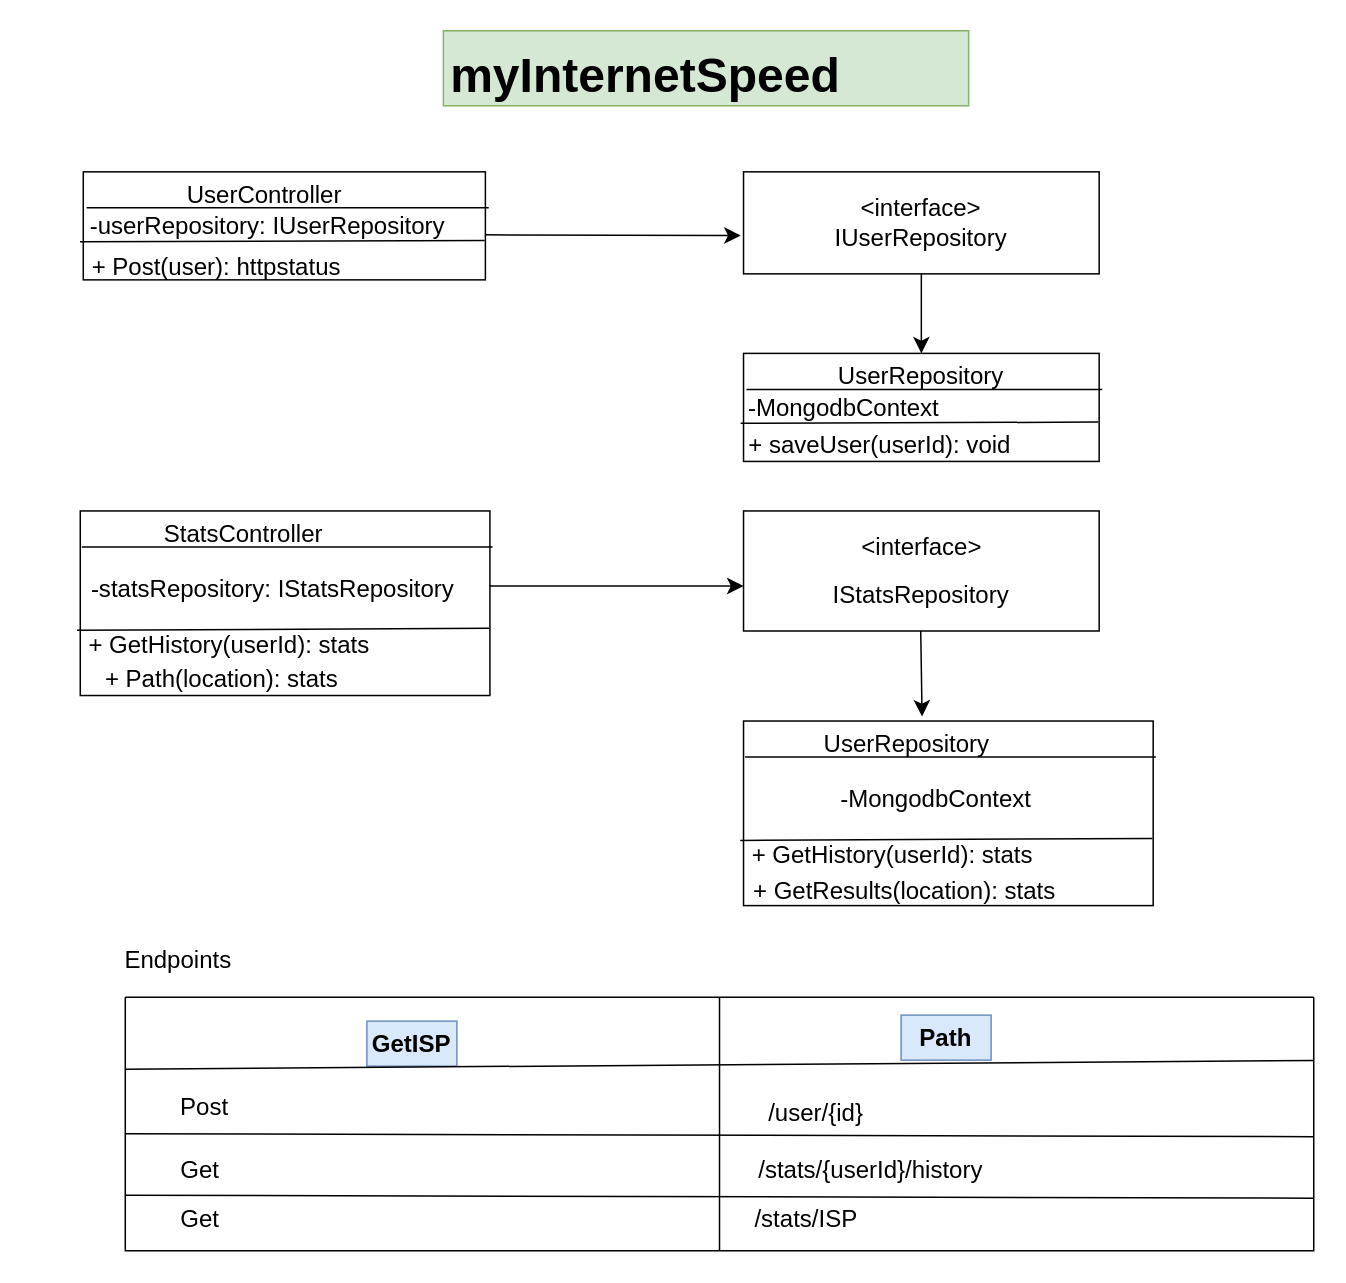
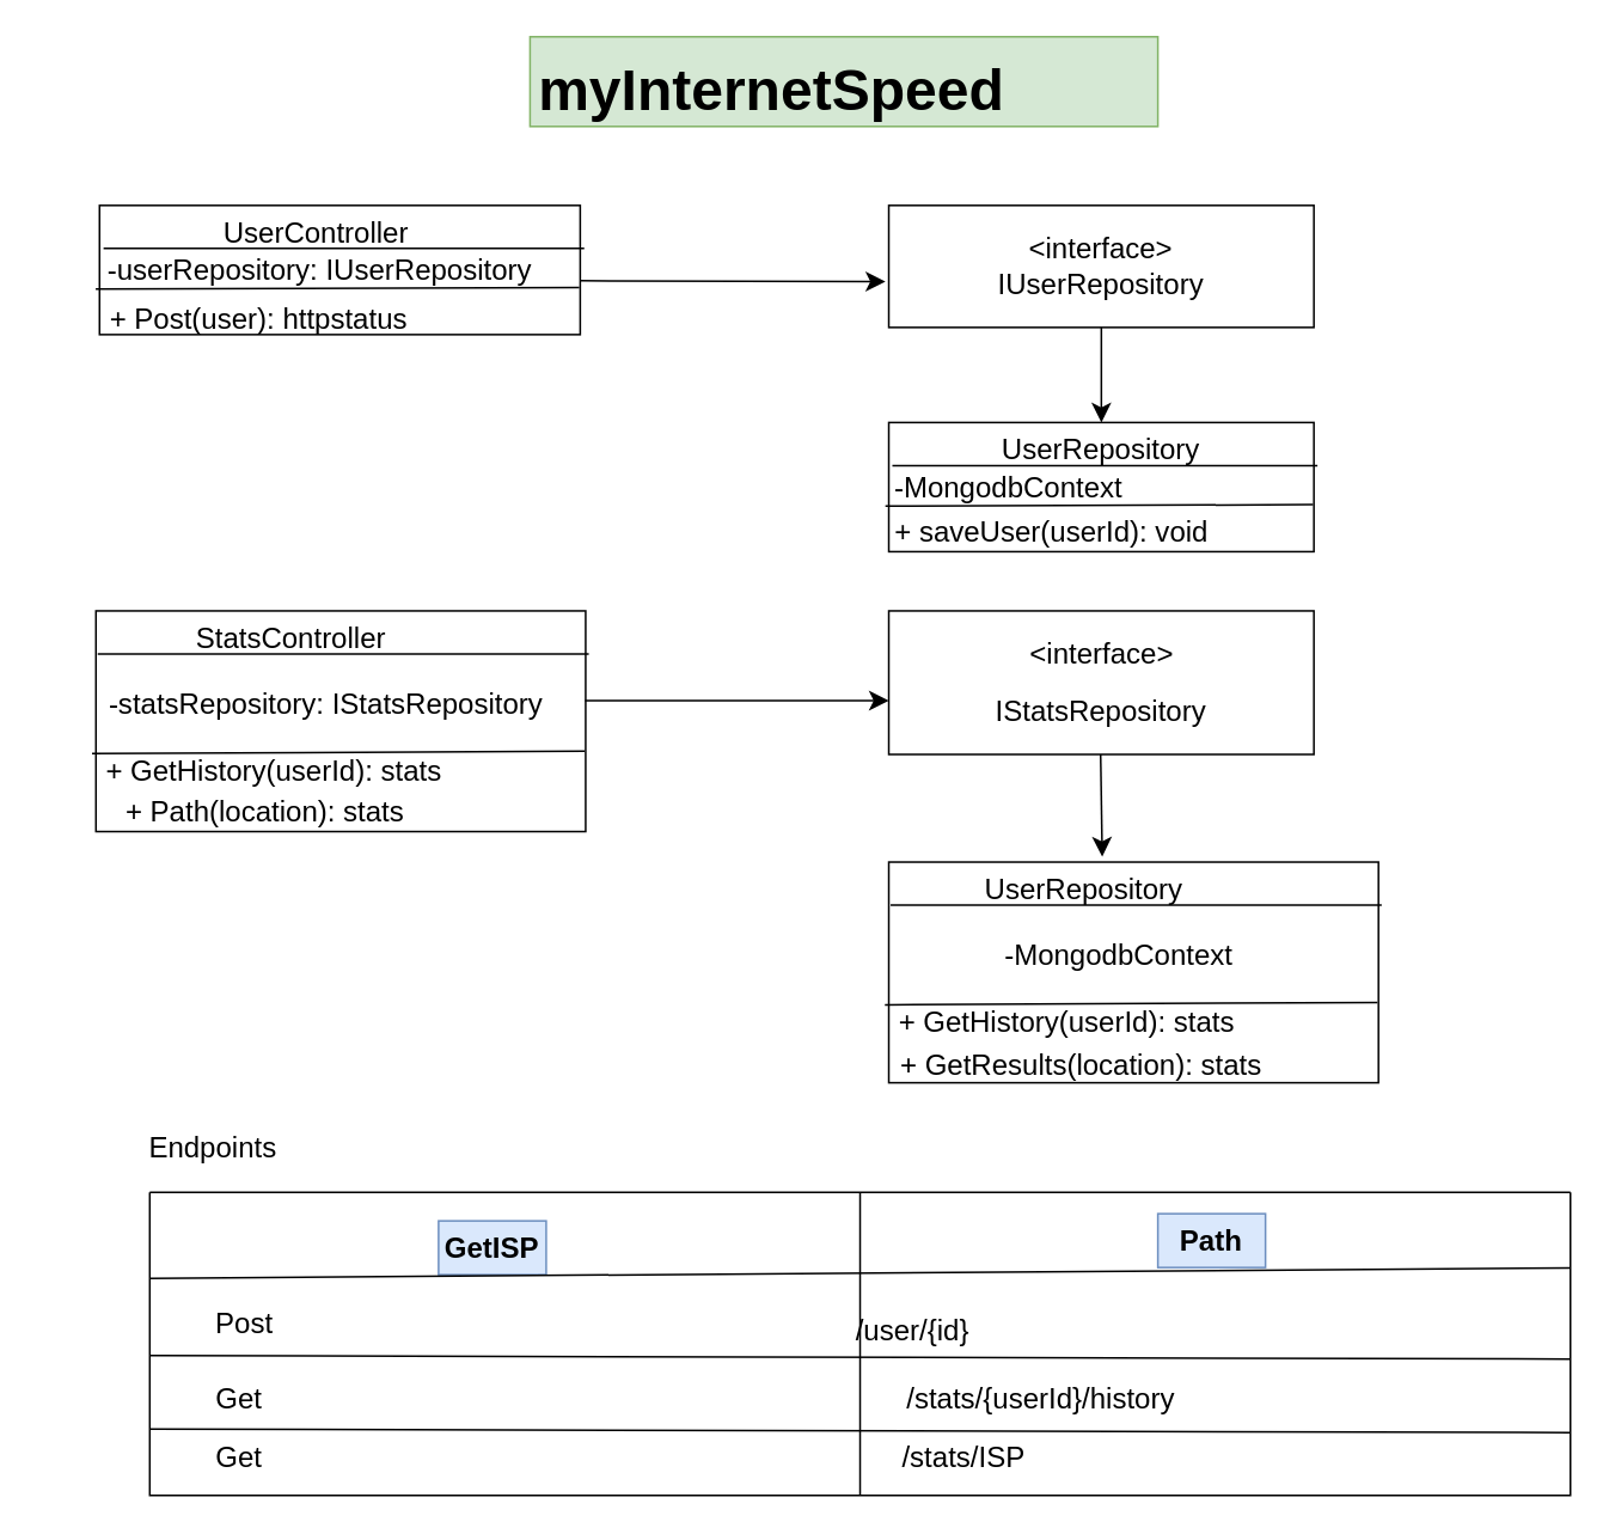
- <mxCell id="45" value="&lt;b&gt;Path&lt;/b&gt;" style="text;html=1;strokeColor=#6c8ebf;fillColor=#dae8fc;align=center;verticalAlign=middle;whiteSpace=wrap;rounded=0;fontSize=16;" vertex="1" parent="41"><mxGeometry x="517" y="12" width="60" height="30" as="geometry" /></mxCell>
+ <mxCell id="45" value="&lt;b&gt;Path&lt;/b&gt;" style="text;html=1;strokeColor=#6c8ebf;fillColor=#dae8fc;align=center;verticalAlign=middle;whiteSpace=wrap;rounded=0;fontSize=16;" vertex="1" parent="41"><mxGeometry x="562" y="12" width="60" height="30" as="geometry" /></mxCell>
- <mxCell id="51" value="/user/{id}" style="text;html=1;strokeColor=none;fillColor=none;align=center;verticalAlign=middle;whiteSpace=wrap;rounded=0;fontSize=16;" vertex="1" parent="41"><mxGeometry x="406" y="62" width="109" height="30" as="geometry" /></mxCell>
+ <mxCell id="51" value="/user/{id}" style="text;html=1;strokeColor=none;fillColor=none;align=center;verticalAlign=middle;whiteSpace=wrap;rounded=0;fontSize=16;" vertex="1" parent="41"><mxGeometry x="371" y="62" width="109" height="30" as="geometry" /></mxCell>
